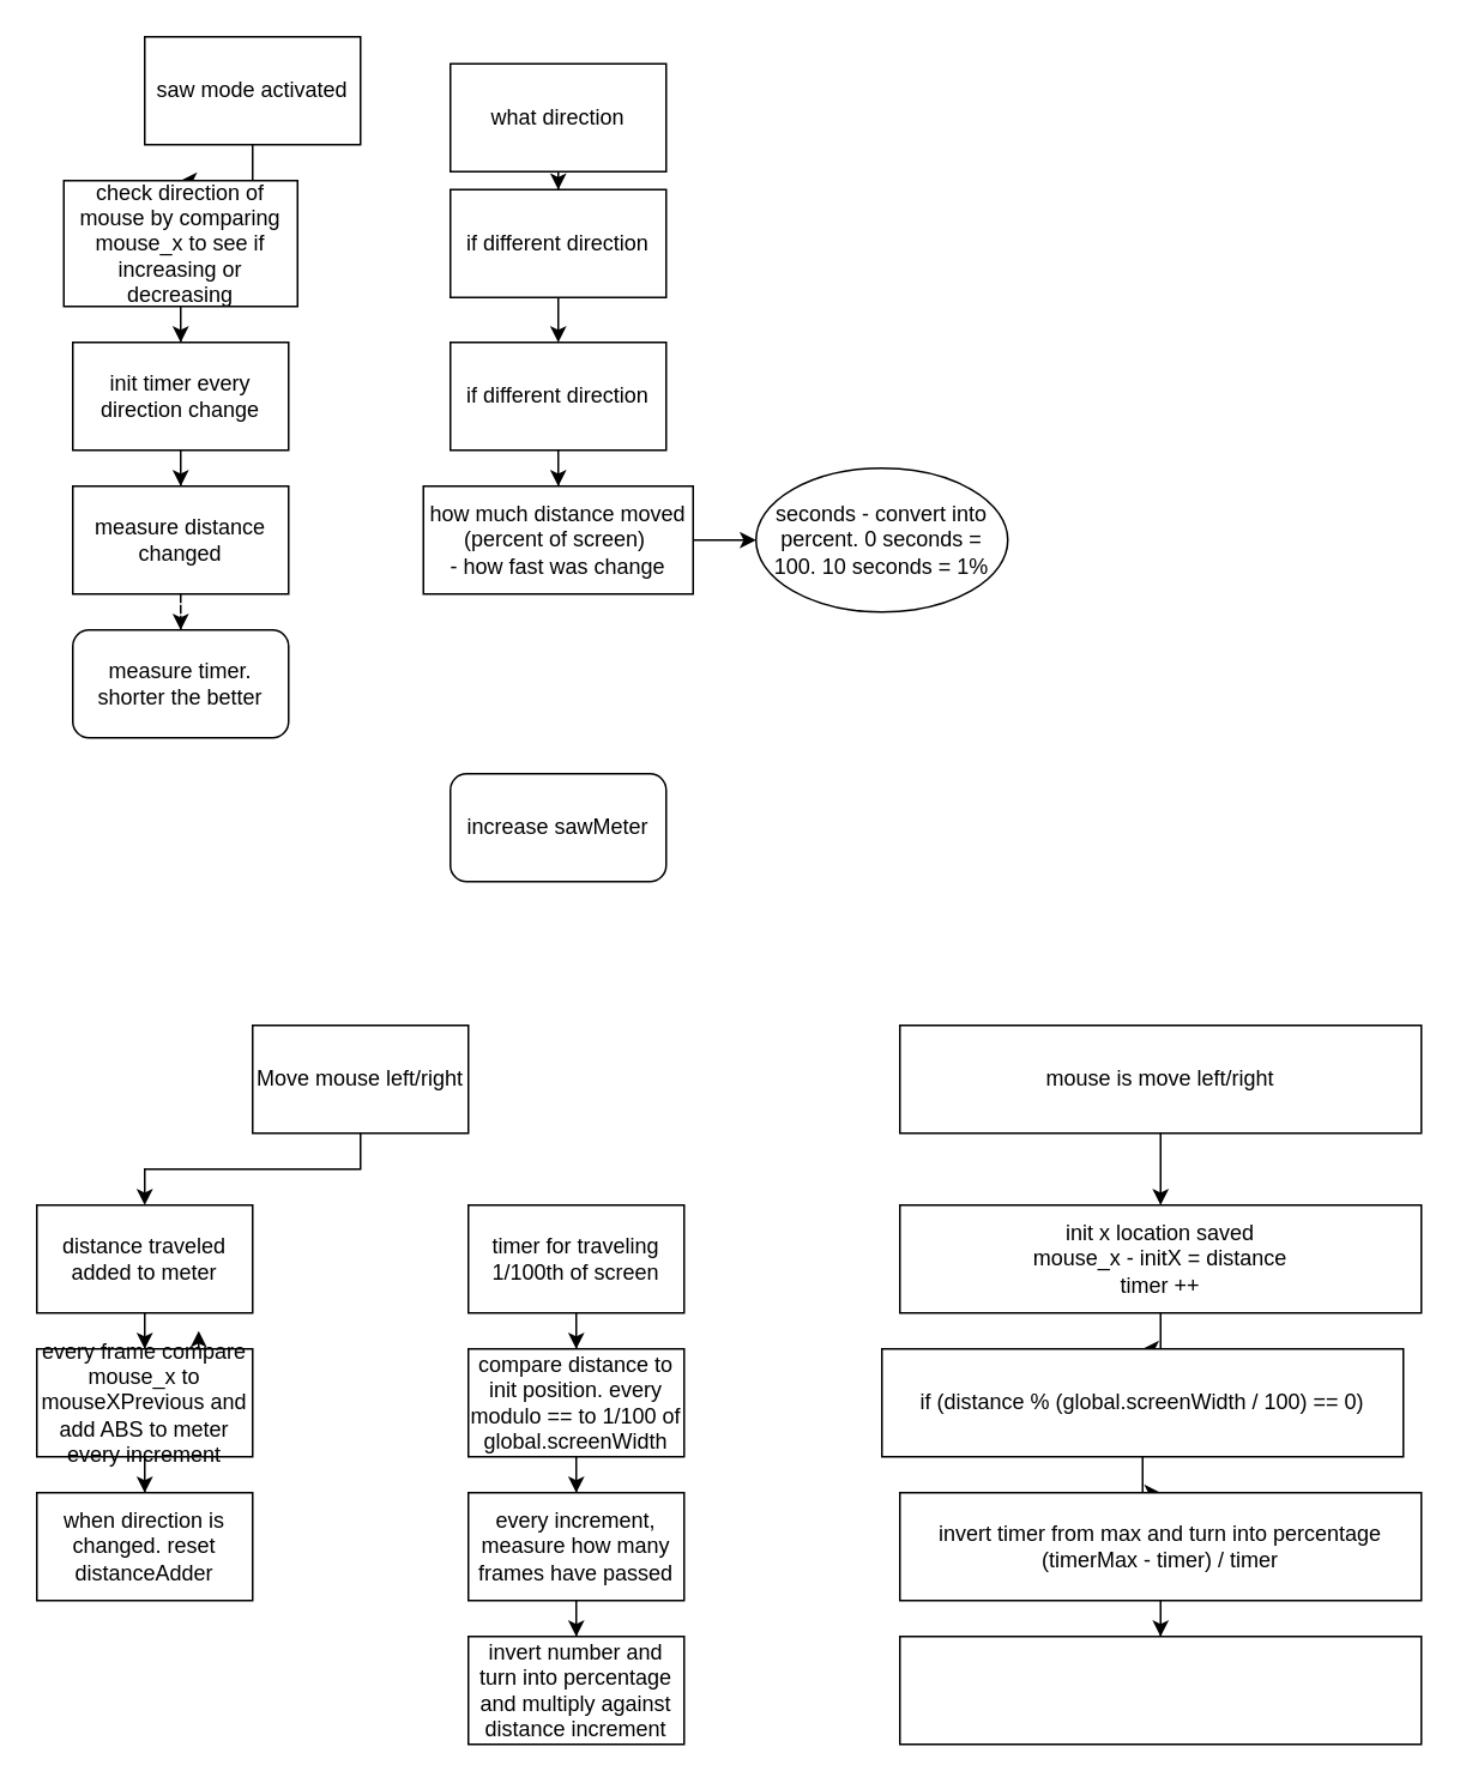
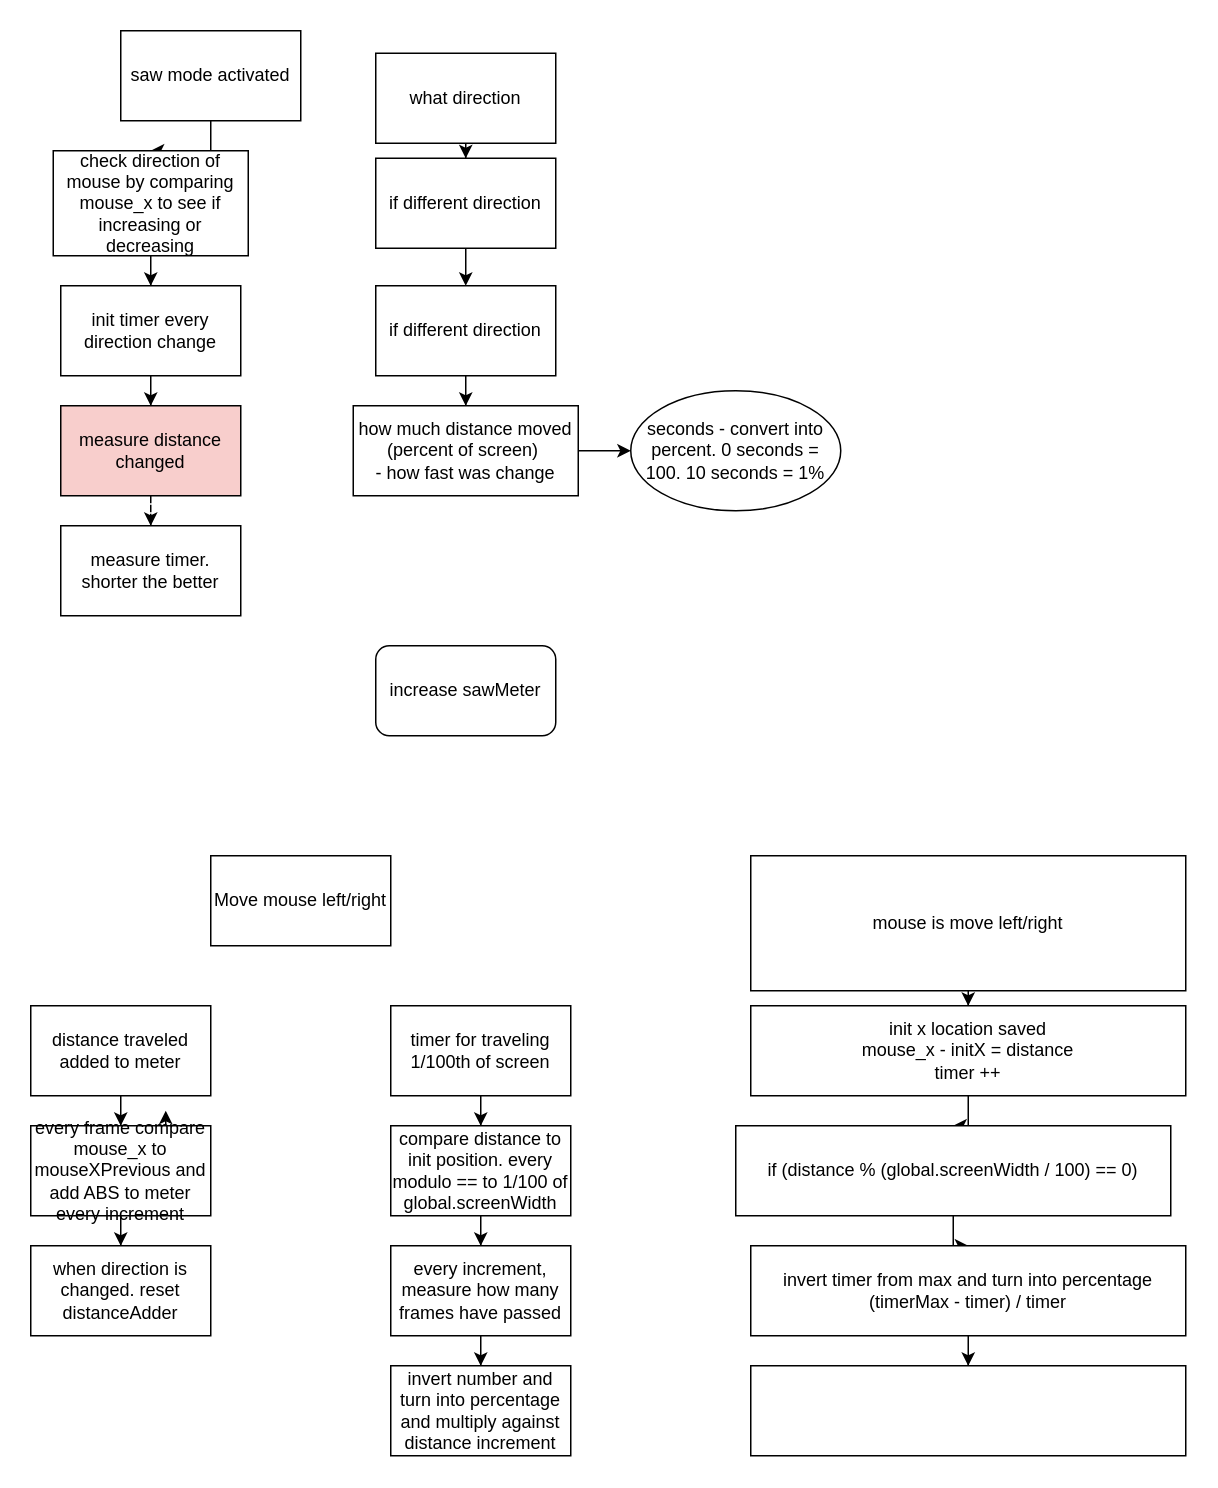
- <mxCell id="9" value="measure distance changed" style="rounded=0;whiteSpace=wrap;html=1;" parent="1" vertex="1"><mxGeometry x="40" y="270" width="120" height="60" as="geometry" /></mxCell>
+ <mxCell id="9" value="measure distance changed" style="rounded=0;whiteSpace=wrap;html=1;fillColor=#f8cecc;" parent="1" vertex="1"><mxGeometry x="40" y="270" width="120" height="60" as="geometry" /></mxCell>
- <mxCell id="10" value="measure timer. shorter the better" style="whiteSpace=wrap;html=1;rounded=1;" parent="1" vertex="1"><mxGeometry x="40" y="350" width="120" height="60" as="geometry" /></mxCell>
+ <mxCell id="10" value="measure timer. shorter the better" style="rounded=0;whiteSpace=wrap;html=1;" parent="1" vertex="1"><mxGeometry x="40" y="350" width="120" height="60" as="geometry" /></mxCell>
- <mxCell id="37" value="mouse is move left/right" style="rounded=0;whiteSpace=wrap;html=1;" vertex="1" parent="1"><mxGeometry x="500" y="570" width="290" height="60" as="geometry" /></mxCell>
+ <mxCell id="37" value="mouse is move left/right" style="rounded=0;whiteSpace=wrap;html=1;" vertex="1" parent="1"><mxGeometry x="500" y="570" width="290" height="90" as="geometry" /></mxCell>
- <mxCell id="21" value="" style="edgeStyle=orthogonalEdgeStyle;rounded=0;orthogonalLoop=1;jettySize=auto;html=1;" edge="1" parent="1" source="22" target="24"><mxGeometry relative="1" as="geometry" /></mxCell>
